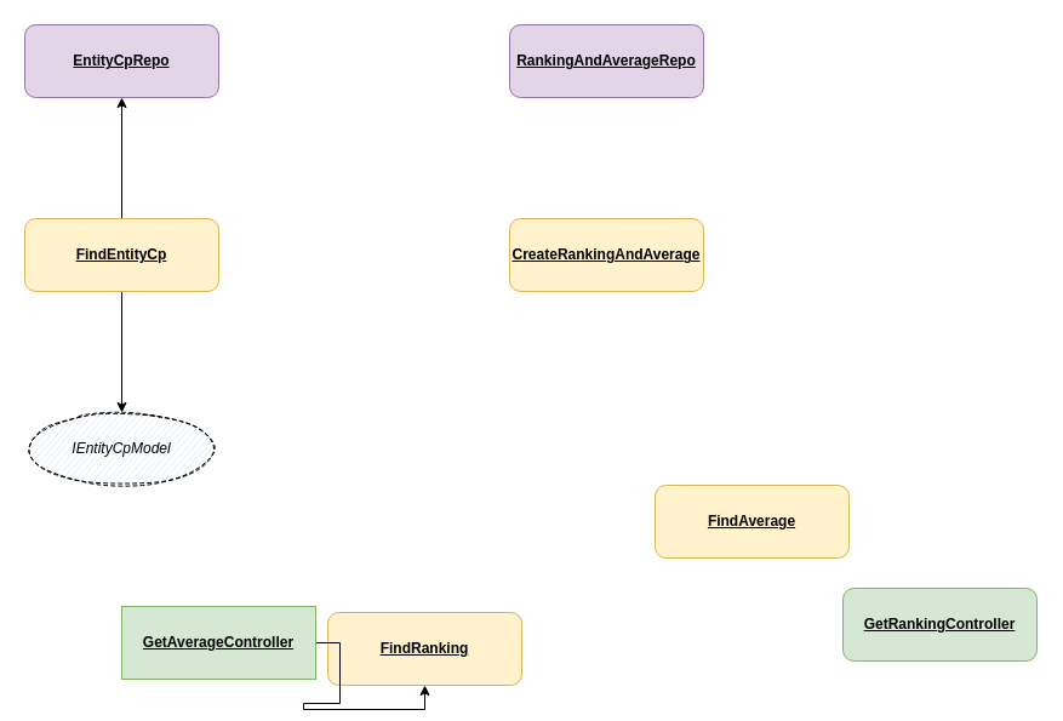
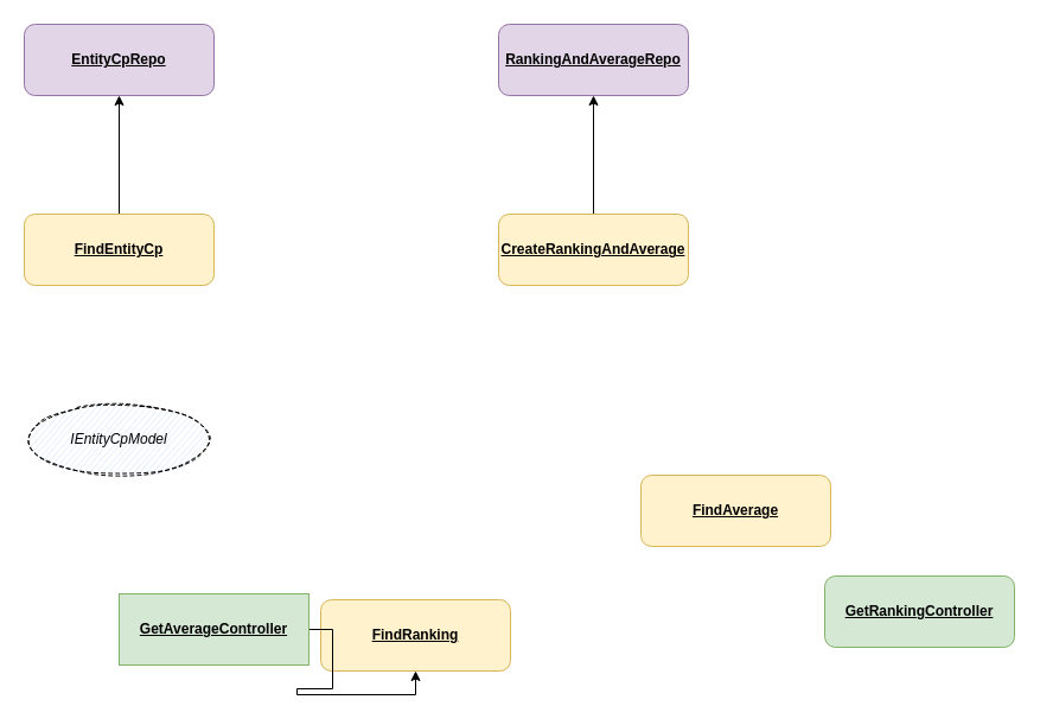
+ <mxCell id="3" style="edgeStyle=orthogonalEdgeStyle;rounded=0;orthogonalLoop=1;jettySize=auto;html=1;entryX=0.5;entryY=1;entryDx=0;entryDy=0;" edge="1" parent="1" source="4" target="2"><mxGeometry relative="1" as="geometry" /></mxCell>
- <mxCell id="9" style="edgeStyle=orthogonalEdgeStyle;rounded=0;orthogonalLoop=1;jettySize=auto;html=1;entryX=0.5;entryY=0;entryDx=0;entryDy=0;" edge="1" parent="1" source="10" target="7"><mxGeometry relative="1" as="geometry" /></mxCell>
